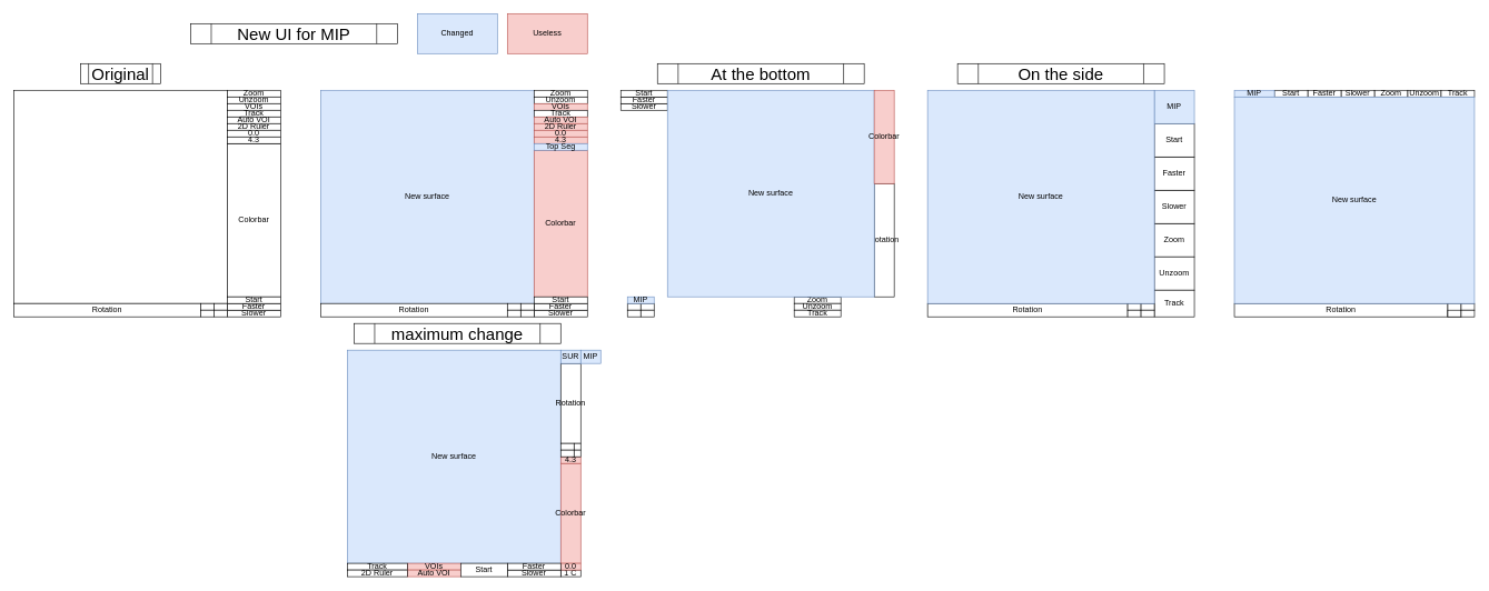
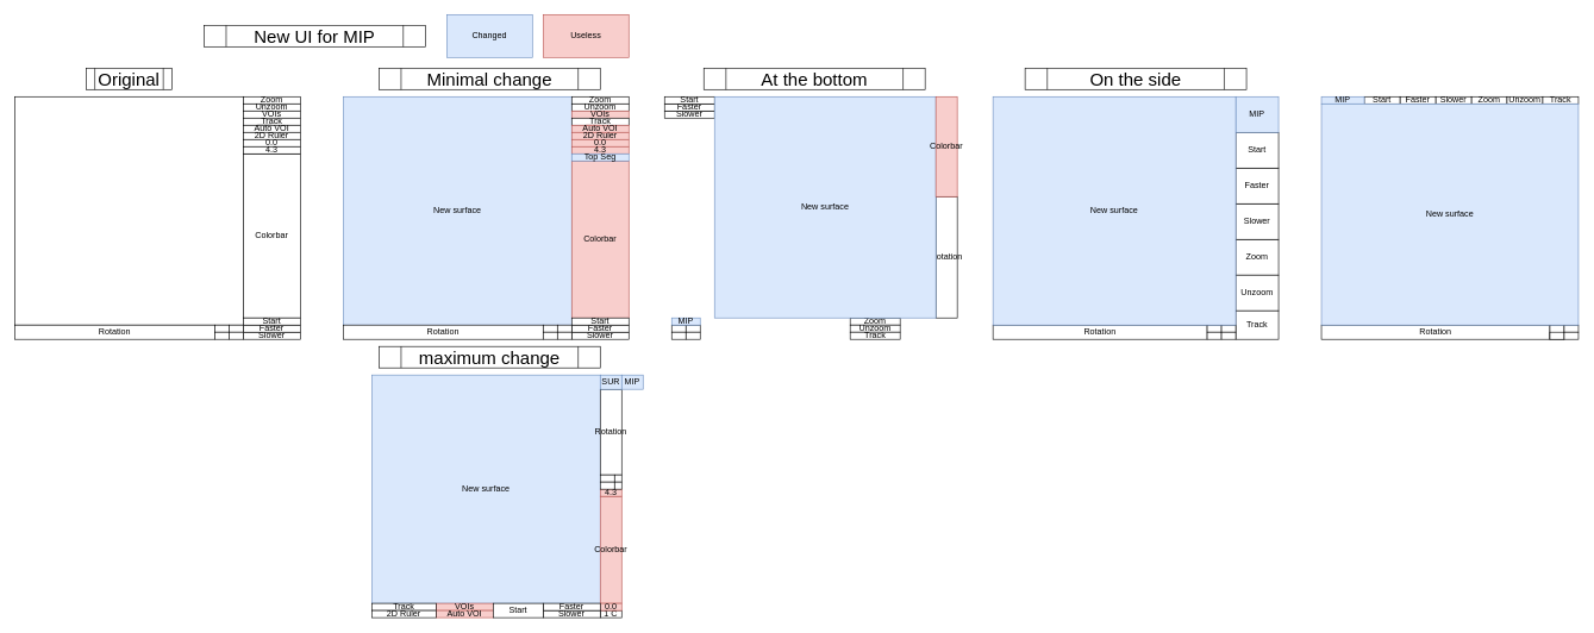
+ <mxCell id="41" value="&lt;font style=&quot;font-size: 25px;&quot;&gt;Minimal change&lt;/font&gt;" style="shape=process;whiteSpace=wrap;html=1;backgroundOutline=1;" vertex="1" parent="1"><mxGeometry x="530" y="95" width="310" height="30" as="geometry" /></mxCell>
